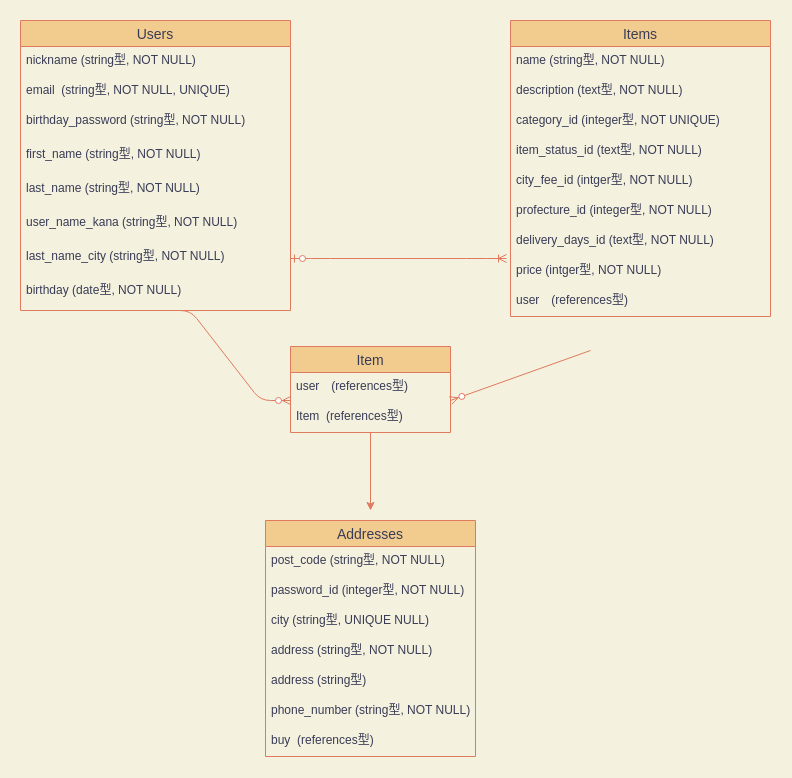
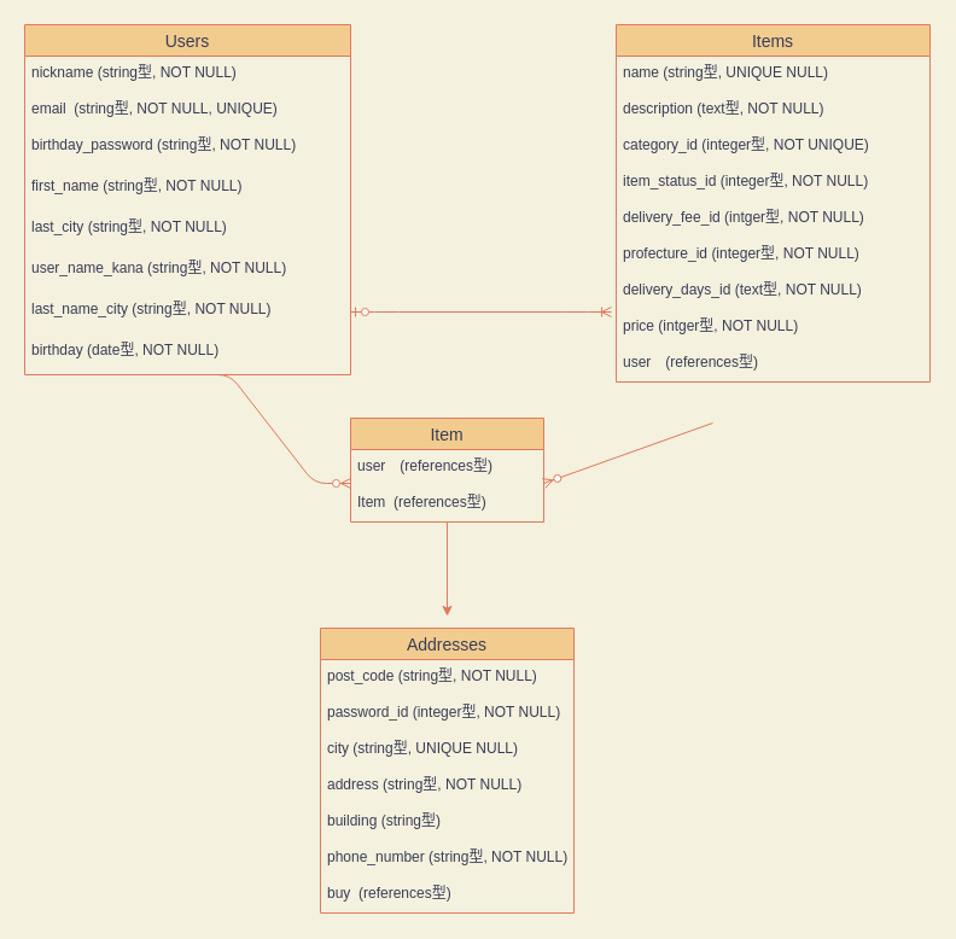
- <mxCell id="25" value="name (string型, NOT NULL)" style="text;strokeColor=none;fillColor=none;spacingLeft=4;spacingRight=4;overflow=hidden;rotatable=0;points=[[0,0.5],[1,0.5]];portConstraint=eastwest;fontSize=12;fontColor=#393C56;" parent="24" vertex="1"><mxGeometry y="26" width="260" height="30" as="geometry" /></mxCell>
+ <mxCell id="25" value="name (string型, UNIQUE NULL)" style="text;strokeColor=none;fillColor=none;spacingLeft=4;spacingRight=4;overflow=hidden;rotatable=0;points=[[0,0.5],[1,0.5]];portConstraint=eastwest;fontSize=12;fontColor=#393C56;" parent="24" vertex="1"><mxGeometry y="26" width="260" height="30" as="geometry" /></mxCell>
- <mxCell id="28" value="item_status_id (text型, NOT NULL)" style="text;strokeColor=none;fillColor=none;spacingLeft=4;spacingRight=4;overflow=hidden;rotatable=0;points=[[0,0.5],[1,0.5]];portConstraint=eastwest;fontSize=12;fontColor=#393C56;" parent="24" vertex="1"><mxGeometry y="116" width="260" height="30" as="geometry" /></mxCell>
+ <mxCell id="28" value="item_status_id (integer型, NOT NULL)" style="text;strokeColor=none;fillColor=none;spacingLeft=4;spacingRight=4;overflow=hidden;rotatable=0;points=[[0,0.5],[1,0.5]];portConstraint=eastwest;fontSize=12;fontColor=#393C56;" parent="24" vertex="1"><mxGeometry y="116" width="260" height="30" as="geometry" /></mxCell>
- <mxCell id="29" value="city_fee_id (intger型, NOT NULL)" style="text;strokeColor=none;fillColor=none;spacingLeft=4;spacingRight=4;overflow=hidden;rotatable=0;points=[[0,0.5],[1,0.5]];portConstraint=eastwest;fontSize=12;fontColor=#393C56;" parent="24" vertex="1"><mxGeometry y="146" width="260" height="30" as="geometry" /></mxCell>
+ <mxCell id="29" value="delivery_fee_id (intger型, NOT NULL)" style="text;strokeColor=none;fillColor=none;spacingLeft=4;spacingRight=4;overflow=hidden;rotatable=0;points=[[0,0.5],[1,0.5]];portConstraint=eastwest;fontSize=12;fontColor=#393C56;" parent="24" vertex="1"><mxGeometry y="146" width="260" height="30" as="geometry" /></mxCell>
- <mxCell id="20" value="last_name (string型, NOT NULL)" style="text;strokeColor=none;fillColor=none;spacingLeft=4;spacingRight=4;overflow=hidden;rotatable=0;points=[[0,0.5],[1,0.5]];portConstraint=eastwest;fontSize=12;fontColor=#393C56;" parent="15" vertex="1"><mxGeometry y="154" width="270" height="34" as="geometry" /></mxCell>
+ <mxCell id="20" value="last_city (string型, NOT NULL)" style="text;strokeColor=none;fillColor=none;spacingLeft=4;spacingRight=4;overflow=hidden;rotatable=0;points=[[0,0.5],[1,0.5]];portConstraint=eastwest;fontSize=12;fontColor=#393C56;" parent="15" vertex="1"><mxGeometry y="154" width="270" height="34" as="geometry" /></mxCell>
- <mxCell id="7" value="address (string型)" style="text;strokeColor=none;fillColor=none;spacingLeft=4;spacingRight=4;overflow=hidden;rotatable=0;points=[[0,0.5],[1,0.5]];portConstraint=eastwest;fontSize=12;fontColor=#393C56;" parent="2" vertex="1"><mxGeometry y="146" width="210" height="30" as="geometry" /></mxCell>
+ <mxCell id="7" value="building (string型)" style="text;strokeColor=none;fillColor=none;spacingLeft=4;spacingRight=4;overflow=hidden;rotatable=0;points=[[0,0.5],[1,0.5]];portConstraint=eastwest;fontSize=12;fontColor=#393C56;" parent="2" vertex="1"><mxGeometry y="146" width="210" height="30" as="geometry" /></mxCell>
